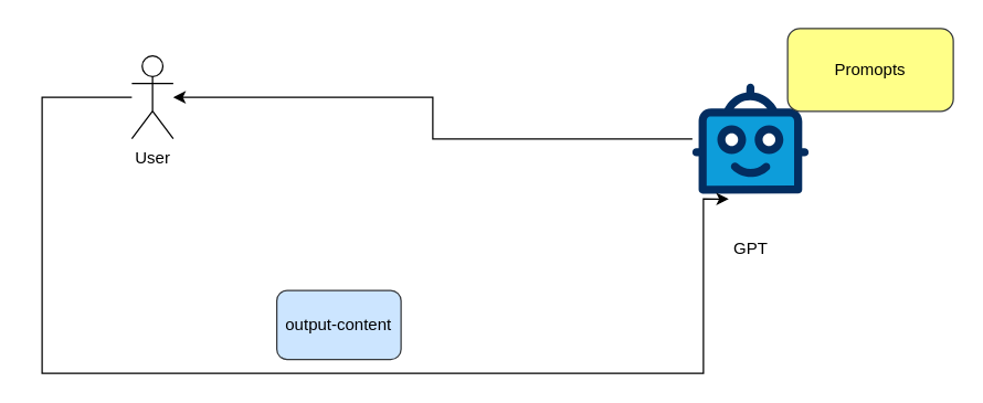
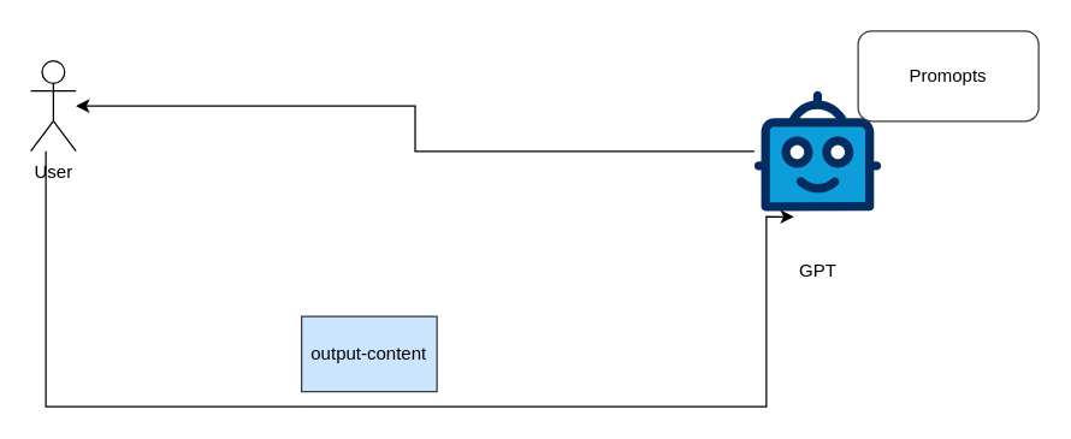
- <mxCell id="7" value="Promopts" style="rounded=1;whiteSpace=wrap;html=1;fillColor=#ffff88;strokeColor=#36393d;" vertex="1" parent="1"><mxGeometry x="570" y="20.17" width="120" height="60" as="geometry" /></mxCell>
+ <mxCell id="7" value="Promopts" style="rounded=1;whiteSpace=wrap;html=1;fillColor=#ffffff;strokeColor=#36393d;" vertex="1" parent="1"><mxGeometry x="570" y="20.17" width="120" height="60" as="geometry" /></mxCell>
- <mxCell id="6" value="User" style="shape=umlActor;verticalLabelPosition=bottom;verticalAlign=top;html=1;outlineConnect=0;" vertex="1" parent="1"><mxGeometry x="95" y="40" width="30" height="60" as="geometry" /></mxCell>
+ <mxCell id="6" value="User" style="shape=umlActor;verticalLabelPosition=bottom;verticalAlign=top;html=1;outlineConnect=0;" vertex="1" parent="1"><mxGeometry x="20" y="40" width="30" height="60" as="geometry" /></mxCell>
- <mxCell id="4" value="output-content" style="rounded=1;whiteSpace=wrap;html=1;fillColor=#cce5ff;strokeColor=#36393d;" vertex="1" parent="1"><mxGeometry x="200" y="210" width="90" height="50" as="geometry" /></mxCell>
+ <mxCell id="4" value="output-content" style="whiteSpace=wrap;html=1;fillColor=#cce5ff;strokeColor=#36393d;rounded=0;" vertex="1" parent="1"><mxGeometry x="200" y="210" width="90" height="50" as="geometry" /></mxCell>
